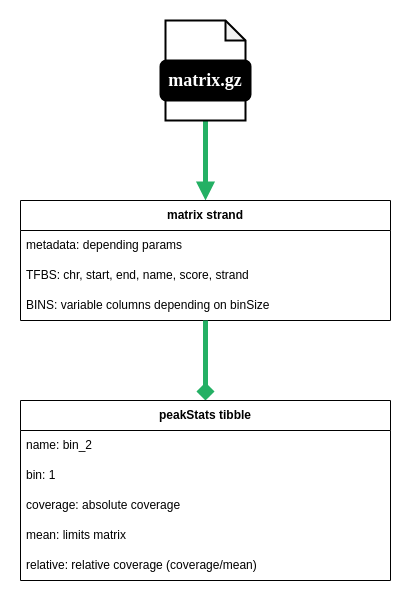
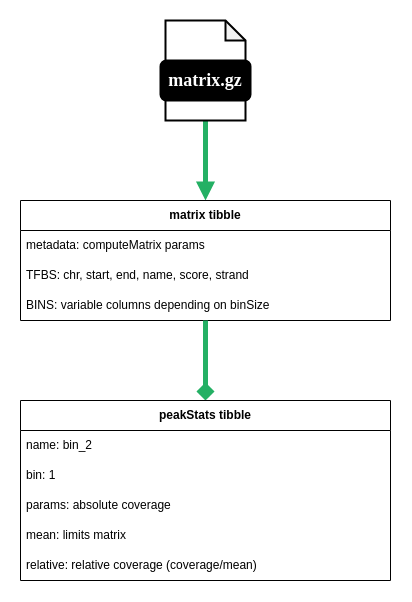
- <mxCell id="6" value="&lt;b&gt;matrix strand&lt;/b&gt;" style="swimlane;fontStyle=0;childLayout=stackLayout;horizontal=1;startSize=30;horizontalStack=0;resizeParent=1;resizeParentMax=0;resizeLast=0;collapsible=1;marginBottom=0;whiteSpace=wrap;html=1;" vertex="1" parent="1"><mxGeometry x="20" y="200" width="370" height="120" as="geometry" /></mxCell>
+ <mxCell id="6" value="&lt;b&gt;matrix tibble&lt;/b&gt;" style="swimlane;fontStyle=0;childLayout=stackLayout;horizontal=1;startSize=30;horizontalStack=0;resizeParent=1;resizeParentMax=0;resizeLast=0;collapsible=1;marginBottom=0;whiteSpace=wrap;html=1;" vertex="1" parent="1"><mxGeometry x="20" y="200" width="370" height="120" as="geometry" /></mxCell>
- <mxCell id="7" value="metadata: depending params" style="text;strokeColor=none;fillColor=none;align=left;verticalAlign=middle;spacingLeft=4;spacingRight=4;overflow=hidden;points=[[0,0.5],[1,0.5]];portConstraint=eastwest;rotatable=0;whiteSpace=wrap;html=1;" vertex="1" parent="6"><mxGeometry y="30" width="370" height="30" as="geometry" /></mxCell>
+ <mxCell id="7" value="metadata: computeMatrix params" style="text;strokeColor=none;fillColor=none;align=left;verticalAlign=middle;spacingLeft=4;spacingRight=4;overflow=hidden;points=[[0,0.5],[1,0.5]];portConstraint=eastwest;rotatable=0;whiteSpace=wrap;html=1;" vertex="1" parent="6"><mxGeometry y="30" width="370" height="30" as="geometry" /></mxCell>
- <mxCell id="14" value="coverage: absolute coverage" style="text;strokeColor=none;fillColor=none;align=left;verticalAlign=middle;spacingLeft=4;spacingRight=4;overflow=hidden;points=[[0,0.5],[1,0.5]];portConstraint=eastwest;rotatable=0;whiteSpace=wrap;html=1;" vertex="1" parent="11"><mxGeometry y="90" width="370" height="30" as="geometry" /></mxCell>
+ <mxCell id="14" value="params: absolute coverage" style="text;strokeColor=none;fillColor=none;align=left;verticalAlign=middle;spacingLeft=4;spacingRight=4;overflow=hidden;points=[[0,0.5],[1,0.5]];portConstraint=eastwest;rotatable=0;whiteSpace=wrap;html=1;" vertex="1" parent="11"><mxGeometry y="90" width="370" height="30" as="geometry" /></mxCell>
